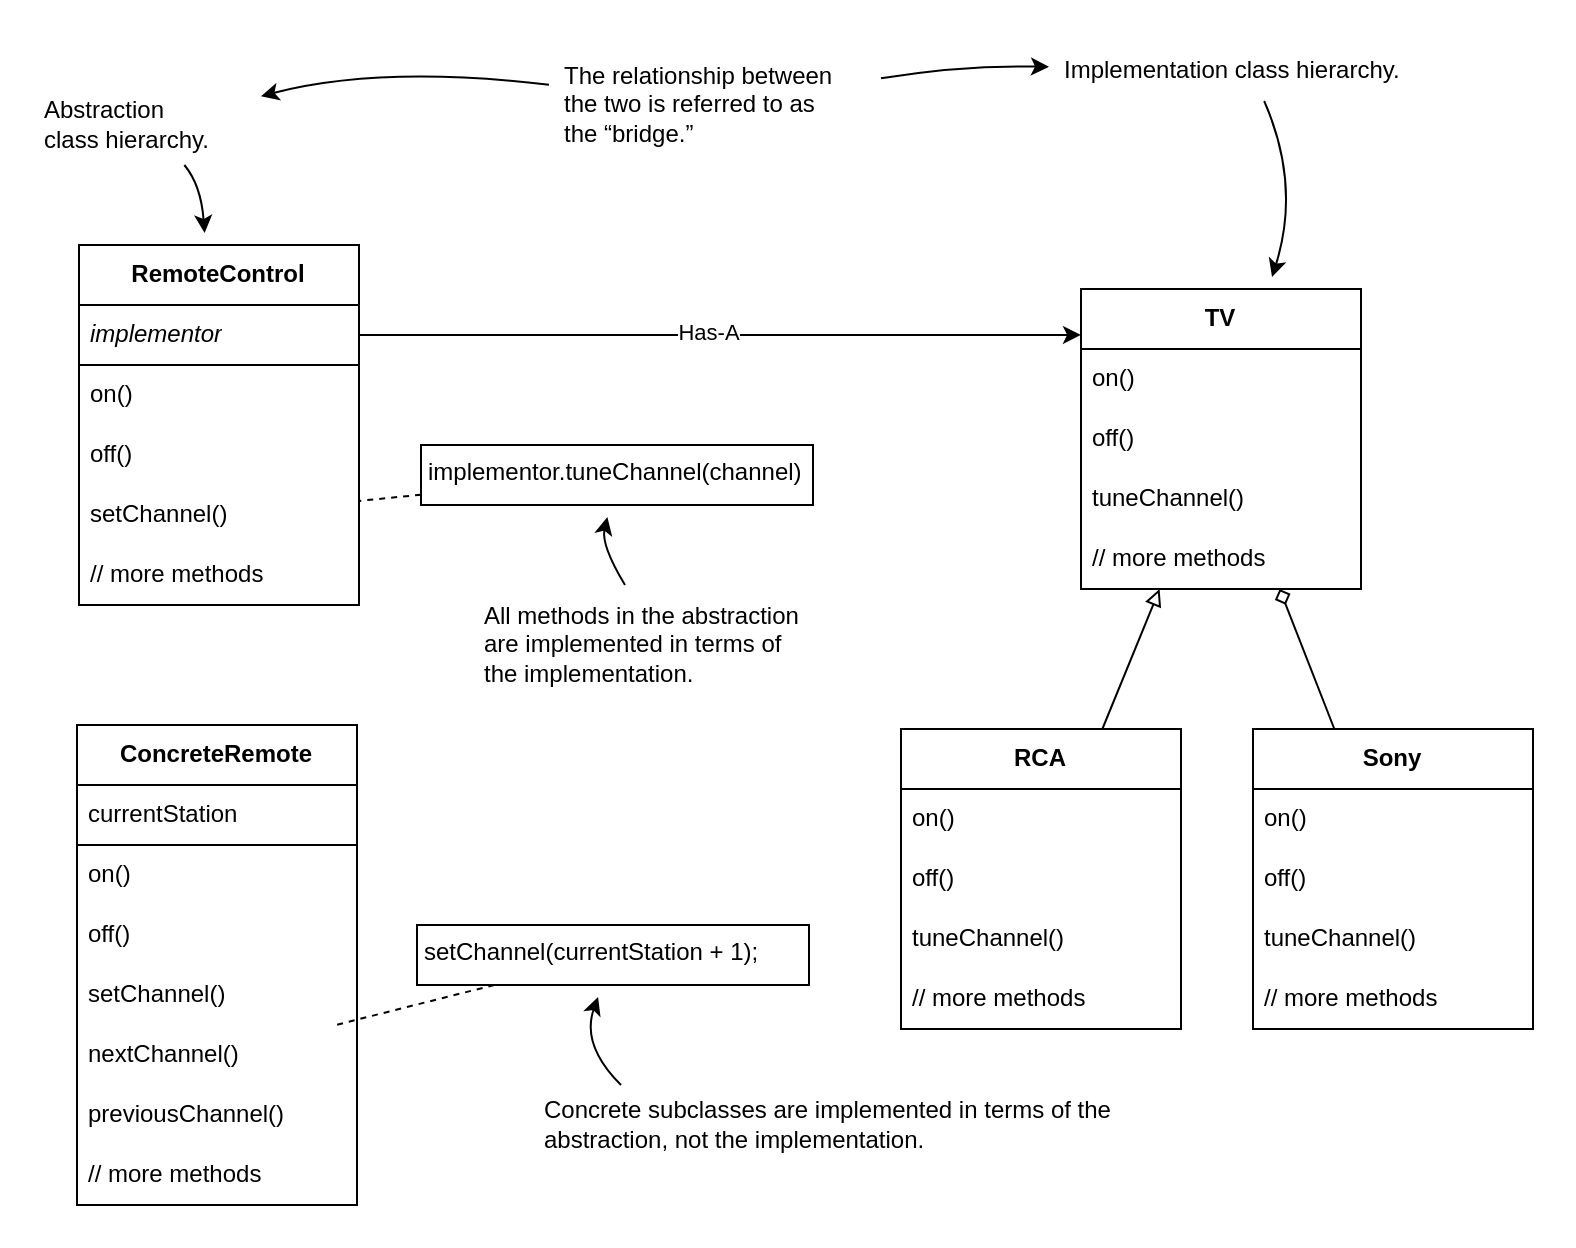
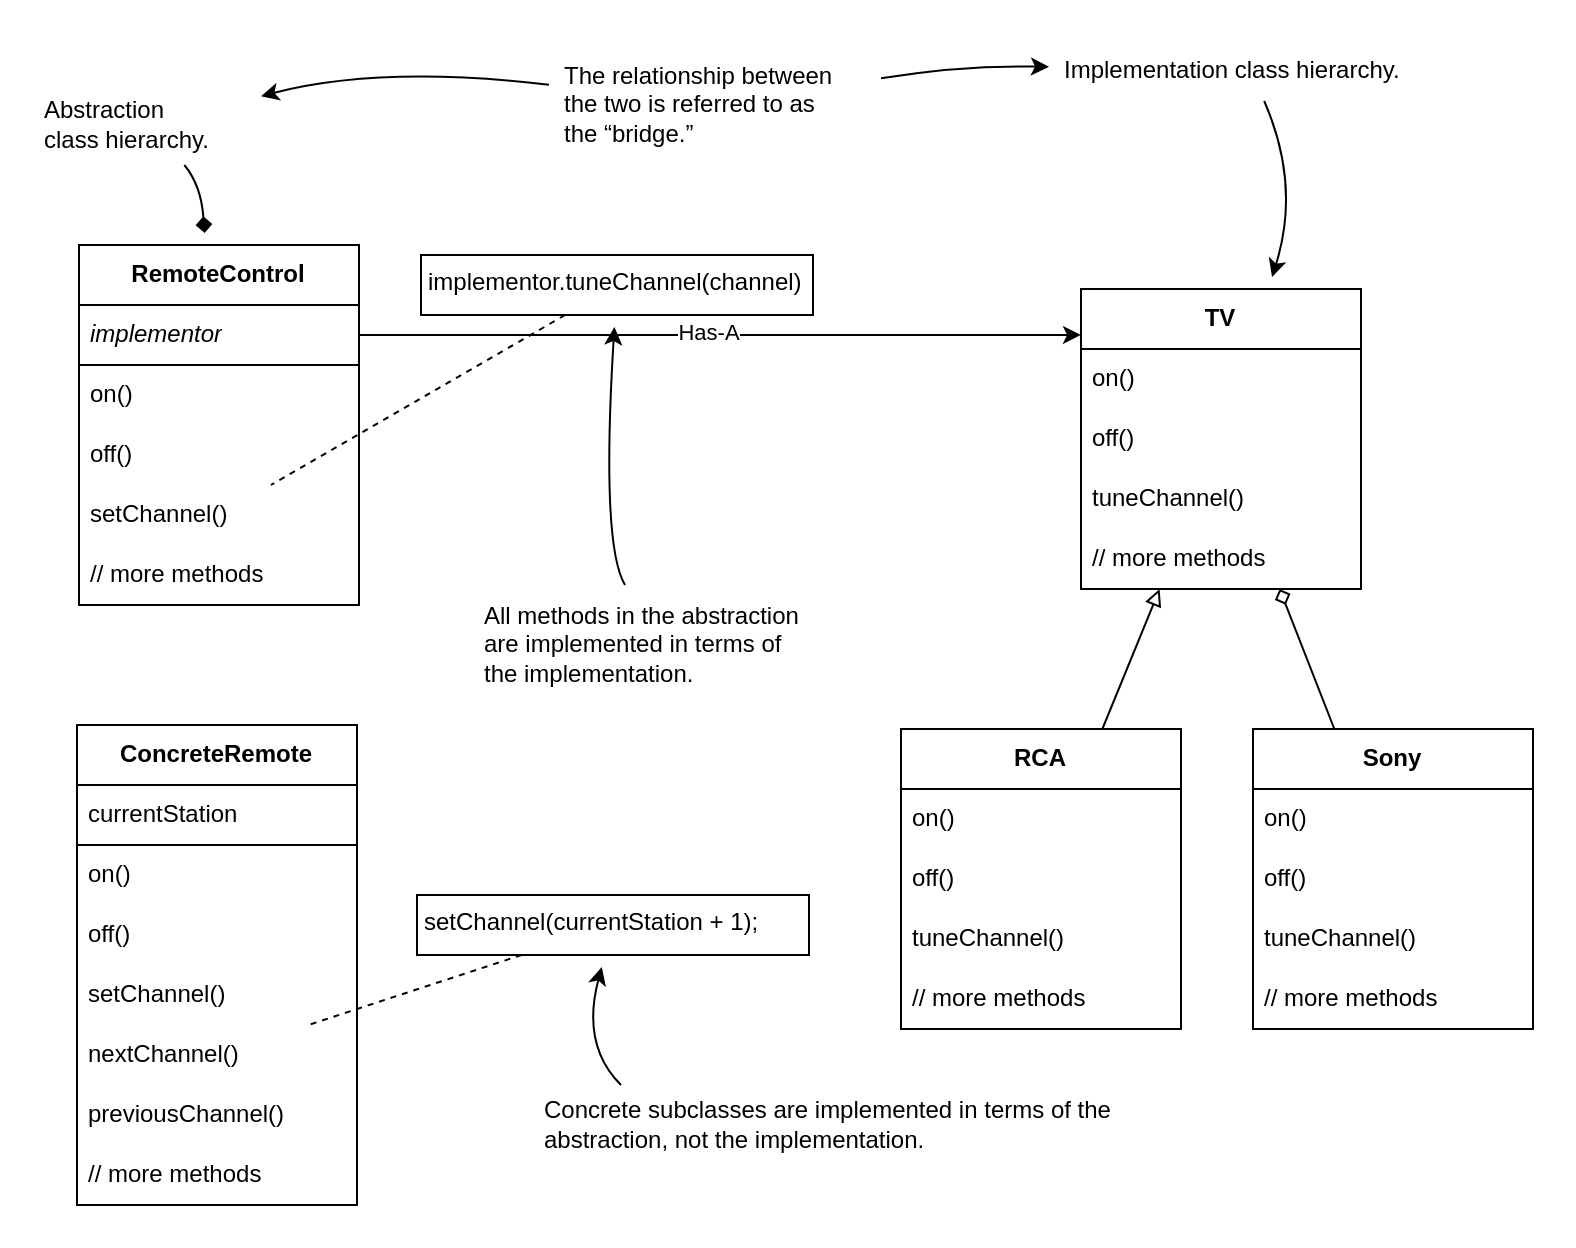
- <mxCell id="44" value="" style="endArrow=classic;html=1;curved=1;targetPerimeterSpacing=6;" edge="1" parent="1" source="39" target="2"><mxGeometry width="50" height="50" relative="1" as="geometry"><mxPoint x="90" y="132" as="sourcePoint" /><mxPoint x="-40" y="152" as="targetPoint" /><Array as="points"><mxPoint x="100" y="92" /></Array></mxGeometry></mxCell>
+ <mxCell id="44" value="" style="endArrow=diamond;html=1;curved=1;targetPerimeterSpacing=6;" edge="1" parent="1" source="39" target="2"><mxGeometry width="50" height="50" relative="1" as="geometry"><mxPoint x="90" y="132" as="sourcePoint" /><mxPoint x="-40" y="152" as="targetPoint" /><Array as="points"><mxPoint x="100" y="92" /></Array></mxGeometry></mxCell>
- <mxCell id="20" value="implementor.tuneChannel(channel)" style="rounded=0;whiteSpace=wrap;html=1;align=left;verticalAlign=top;spacingLeft=2;spacingRight=2;" parent="1" vertex="1"><mxGeometry x="210" y="222" width="196" height="30" as="geometry" /></mxCell>
+ <mxCell id="20" value="implementor.tuneChannel(channel)" style="rounded=0;whiteSpace=wrap;html=1;align=left;verticalAlign=top;spacingLeft=2;spacingRight=2;" parent="1" vertex="1"><mxGeometry x="210" y="127" width="196" height="30" as="geometry" /></mxCell>
- <mxCell id="37" value="setChannel(currentStation + 1);" style="rounded=0;whiteSpace=wrap;html=1;align=left;verticalAlign=top;spacingLeft=2;spacingRight=2;" vertex="1" parent="1"><mxGeometry x="208" y="462" width="196" height="30" as="geometry" /></mxCell>
+ <mxCell id="37" value="setChannel(currentStation + 1);" style="rounded=0;whiteSpace=wrap;html=1;align=left;verticalAlign=top;spacingLeft=2;spacingRight=2;" vertex="1" parent="1"><mxGeometry x="208" y="447" width="196" height="30" as="geometry" /></mxCell>
